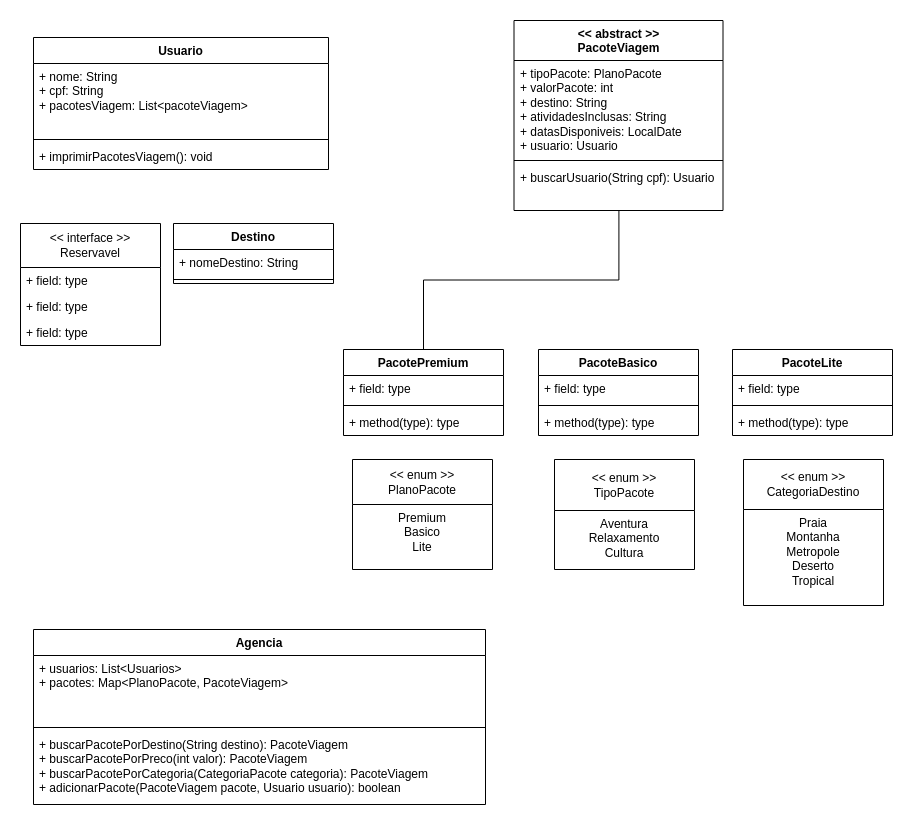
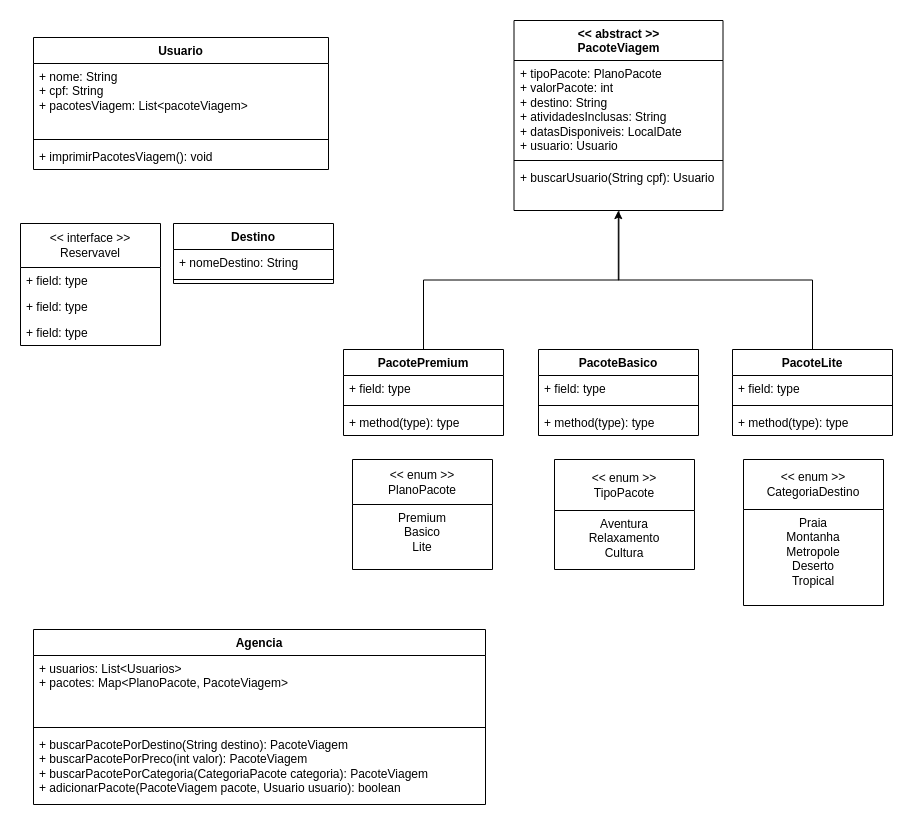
+ <mxCell id="27" style="edgeStyle=orthogonalEdgeStyle;rounded=0;orthogonalLoop=1;jettySize=auto;html=1;exitX=0.5;exitY=0;exitDx=0;exitDy=0;entryX=0.499;entryY=1.003;entryDx=0;entryDy=0;entryPerimeter=0;" edge="1" parent="9" source="22" target="13"><mxGeometry relative="1" as="geometry" /></mxCell>
